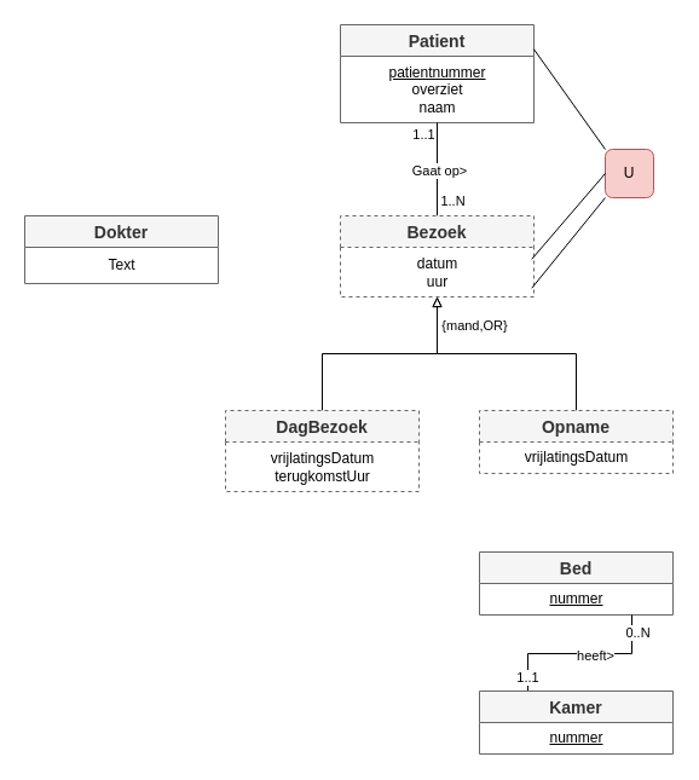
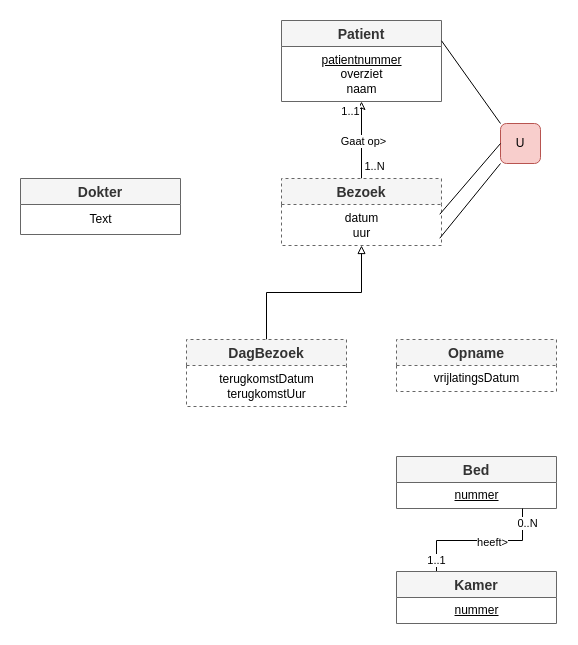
- <mxCell id="4" style="edgeStyle=orthogonalEdgeStyle;rounded=0;orthogonalLoop=1;jettySize=auto;html=1;exitX=0.5;exitY=0;exitDx=0;exitDy=0;endArrow=none;endFill=0;" edge="1" parent="1" source="8" target="3"><mxGeometry relative="1" as="geometry" /></mxCell>
+ <mxCell id="4" style="edgeStyle=orthogonalEdgeStyle;rounded=0;orthogonalLoop=1;jettySize=auto;html=1;exitX=0.5;exitY=0;exitDx=0;exitDy=0;endArrow=classic;endFill=0;" edge="1" parent="1" source="8" target="3"><mxGeometry relative="1" as="geometry" /></mxCell>
- <mxCell id="15" style="edgeStyle=orthogonalEdgeStyle;rounded=0;orthogonalLoop=1;jettySize=auto;html=1;exitX=0.5;exitY=0;exitDx=0;exitDy=0;endArrow=block;endFill=0;" edge="1" parent="1" source="17" target="9"><mxGeometry relative="1" as="geometry" /></mxCell>
- <mxCell id="16" value="{mand,OR}" style="edgeLabel;html=1;align=center;verticalAlign=middle;resizable=0;points=[];" vertex="1" connectable="0" parent="15"><mxGeometry x="0.82" relative="1" as="geometry"><mxPoint x="30" y="4" as="offset" /></mxGeometry></mxCell>
- <mxCell id="14" value="vrijlatingsDatum&lt;br&gt;terugkomstUur" style="text;html=1;align=center;verticalAlign=middle;resizable=0;points=[];autosize=1;strokeColor=none;fillColor=none;" vertex="1" parent="13"><mxGeometry y="26" width="160" height="41" as="geometry" /></mxCell>
+ <mxCell id="14" value="terugkomstDatum&lt;br&gt;terugkomstUur" style="text;html=1;align=center;verticalAlign=middle;resizable=0;points=[];autosize=1;strokeColor=none;fillColor=none;" vertex="1" parent="13"><mxGeometry y="26" width="160" height="41" as="geometry" /></mxCell>
